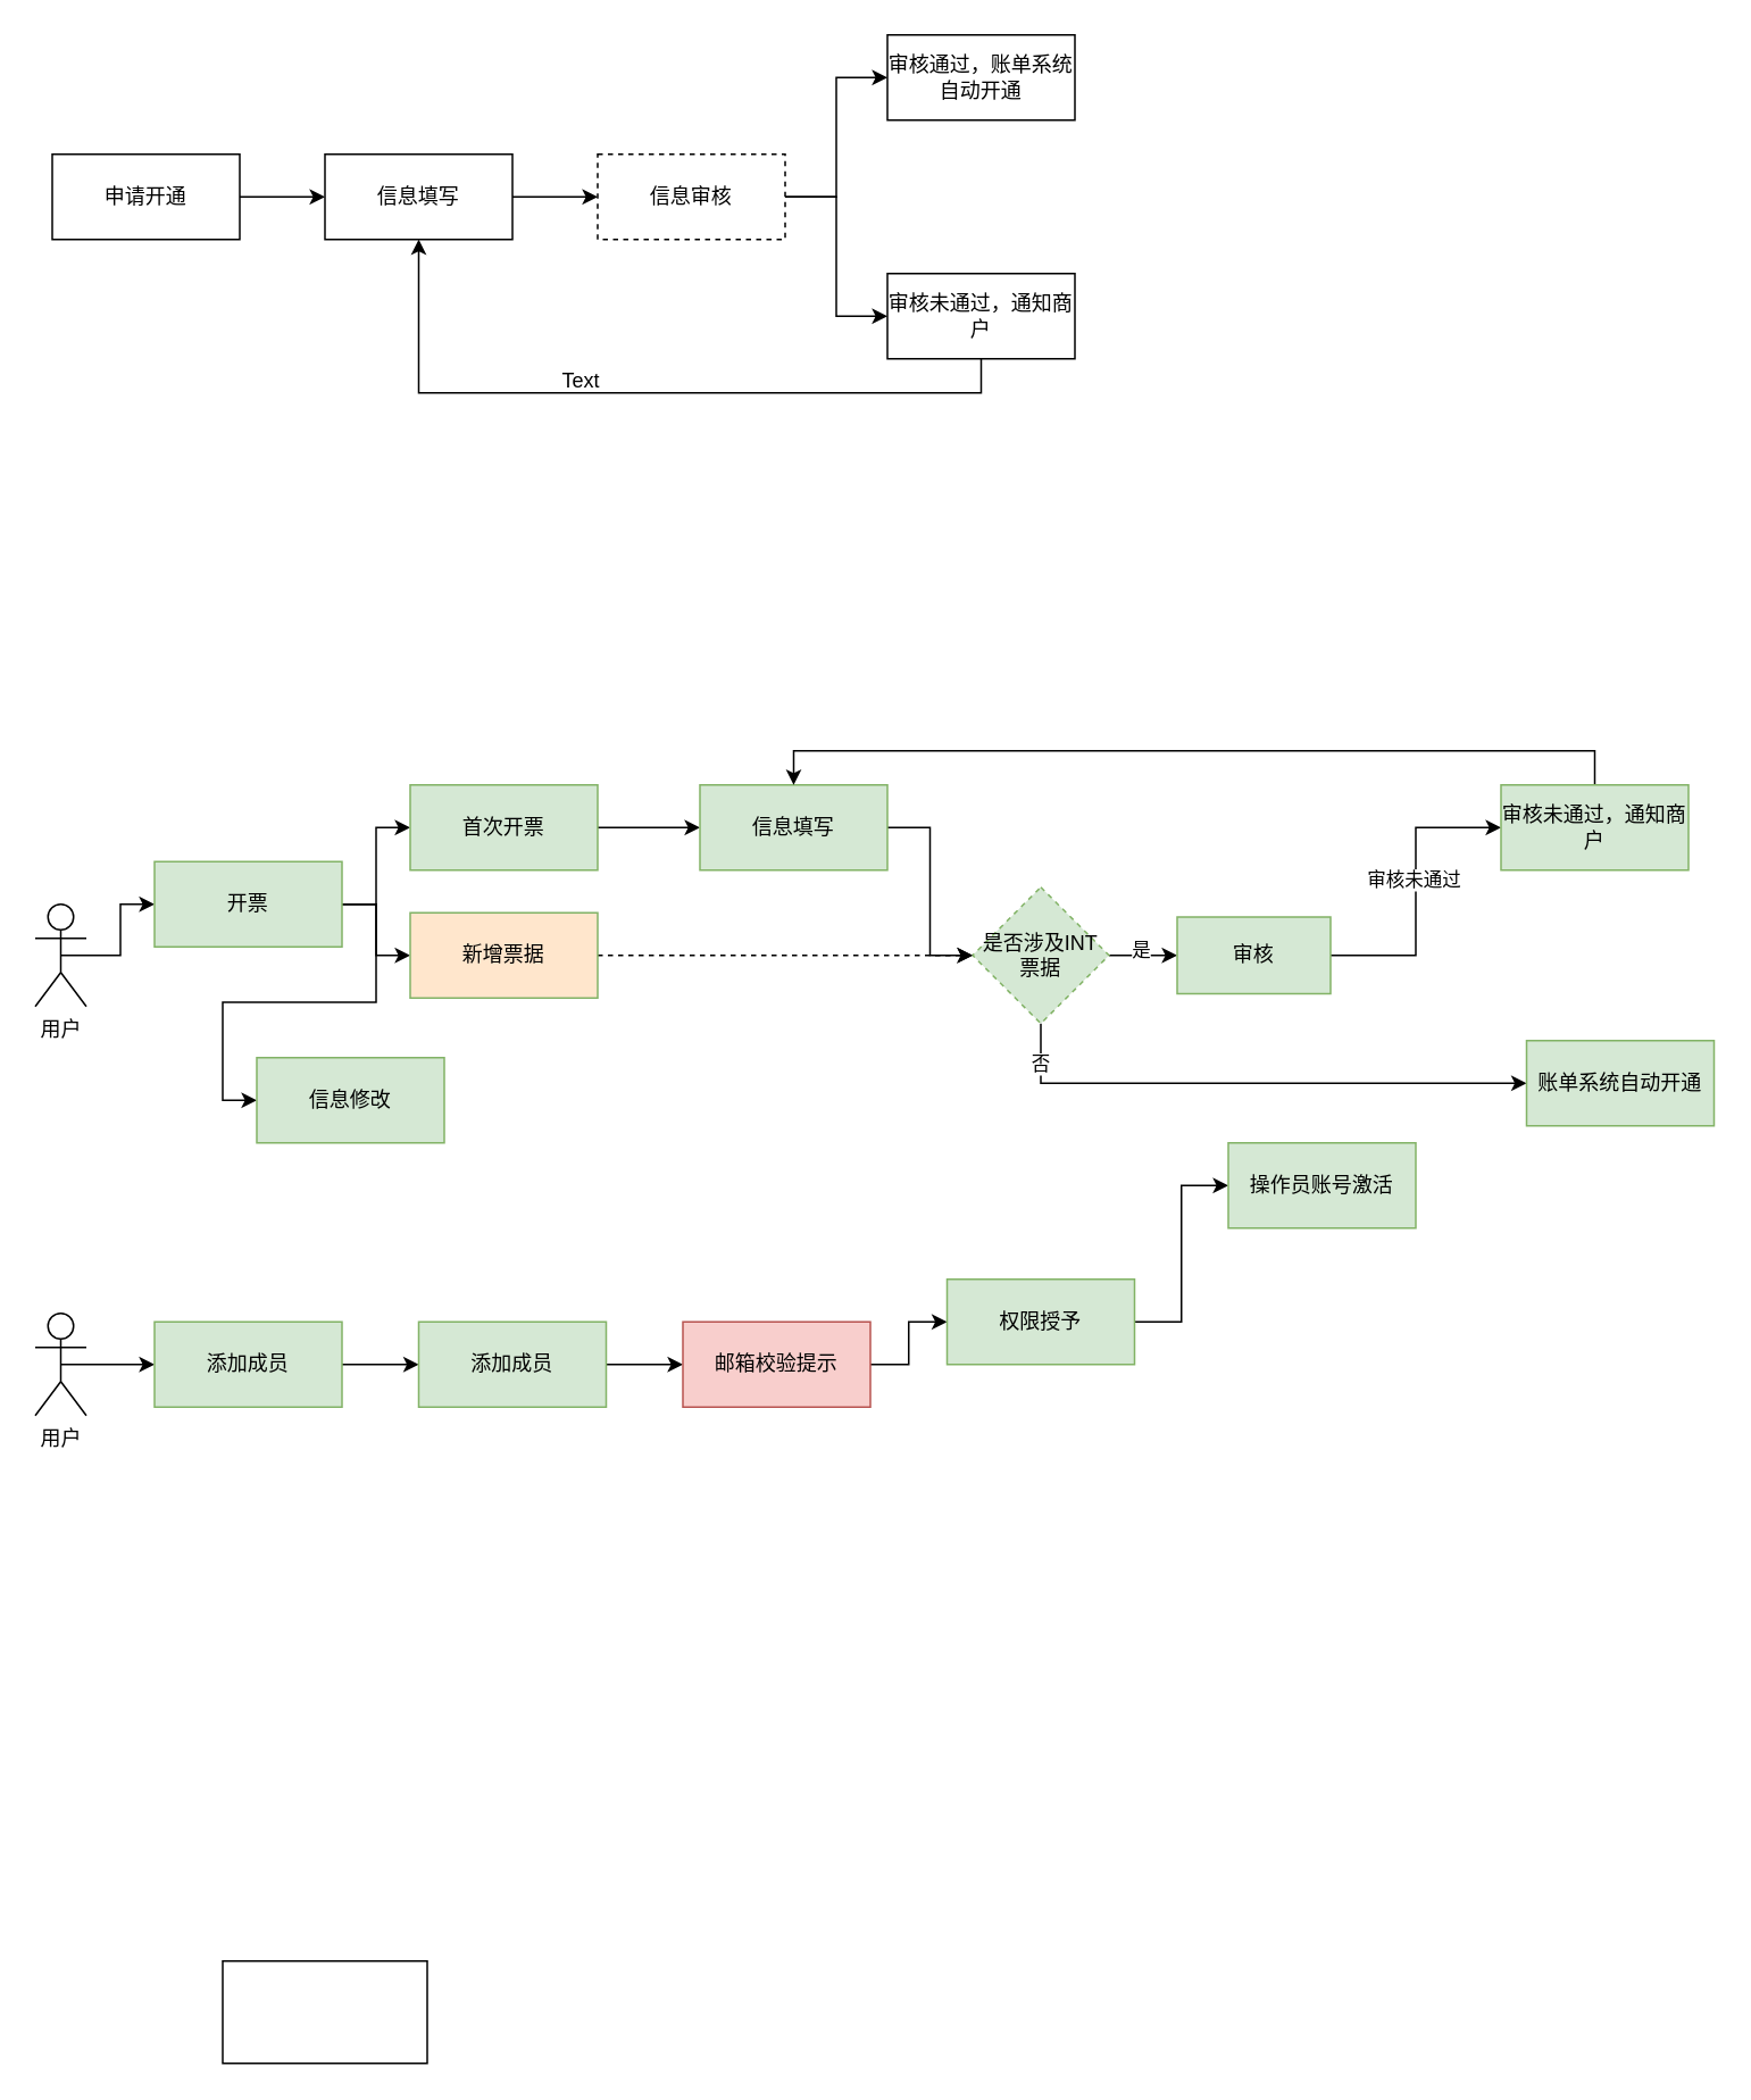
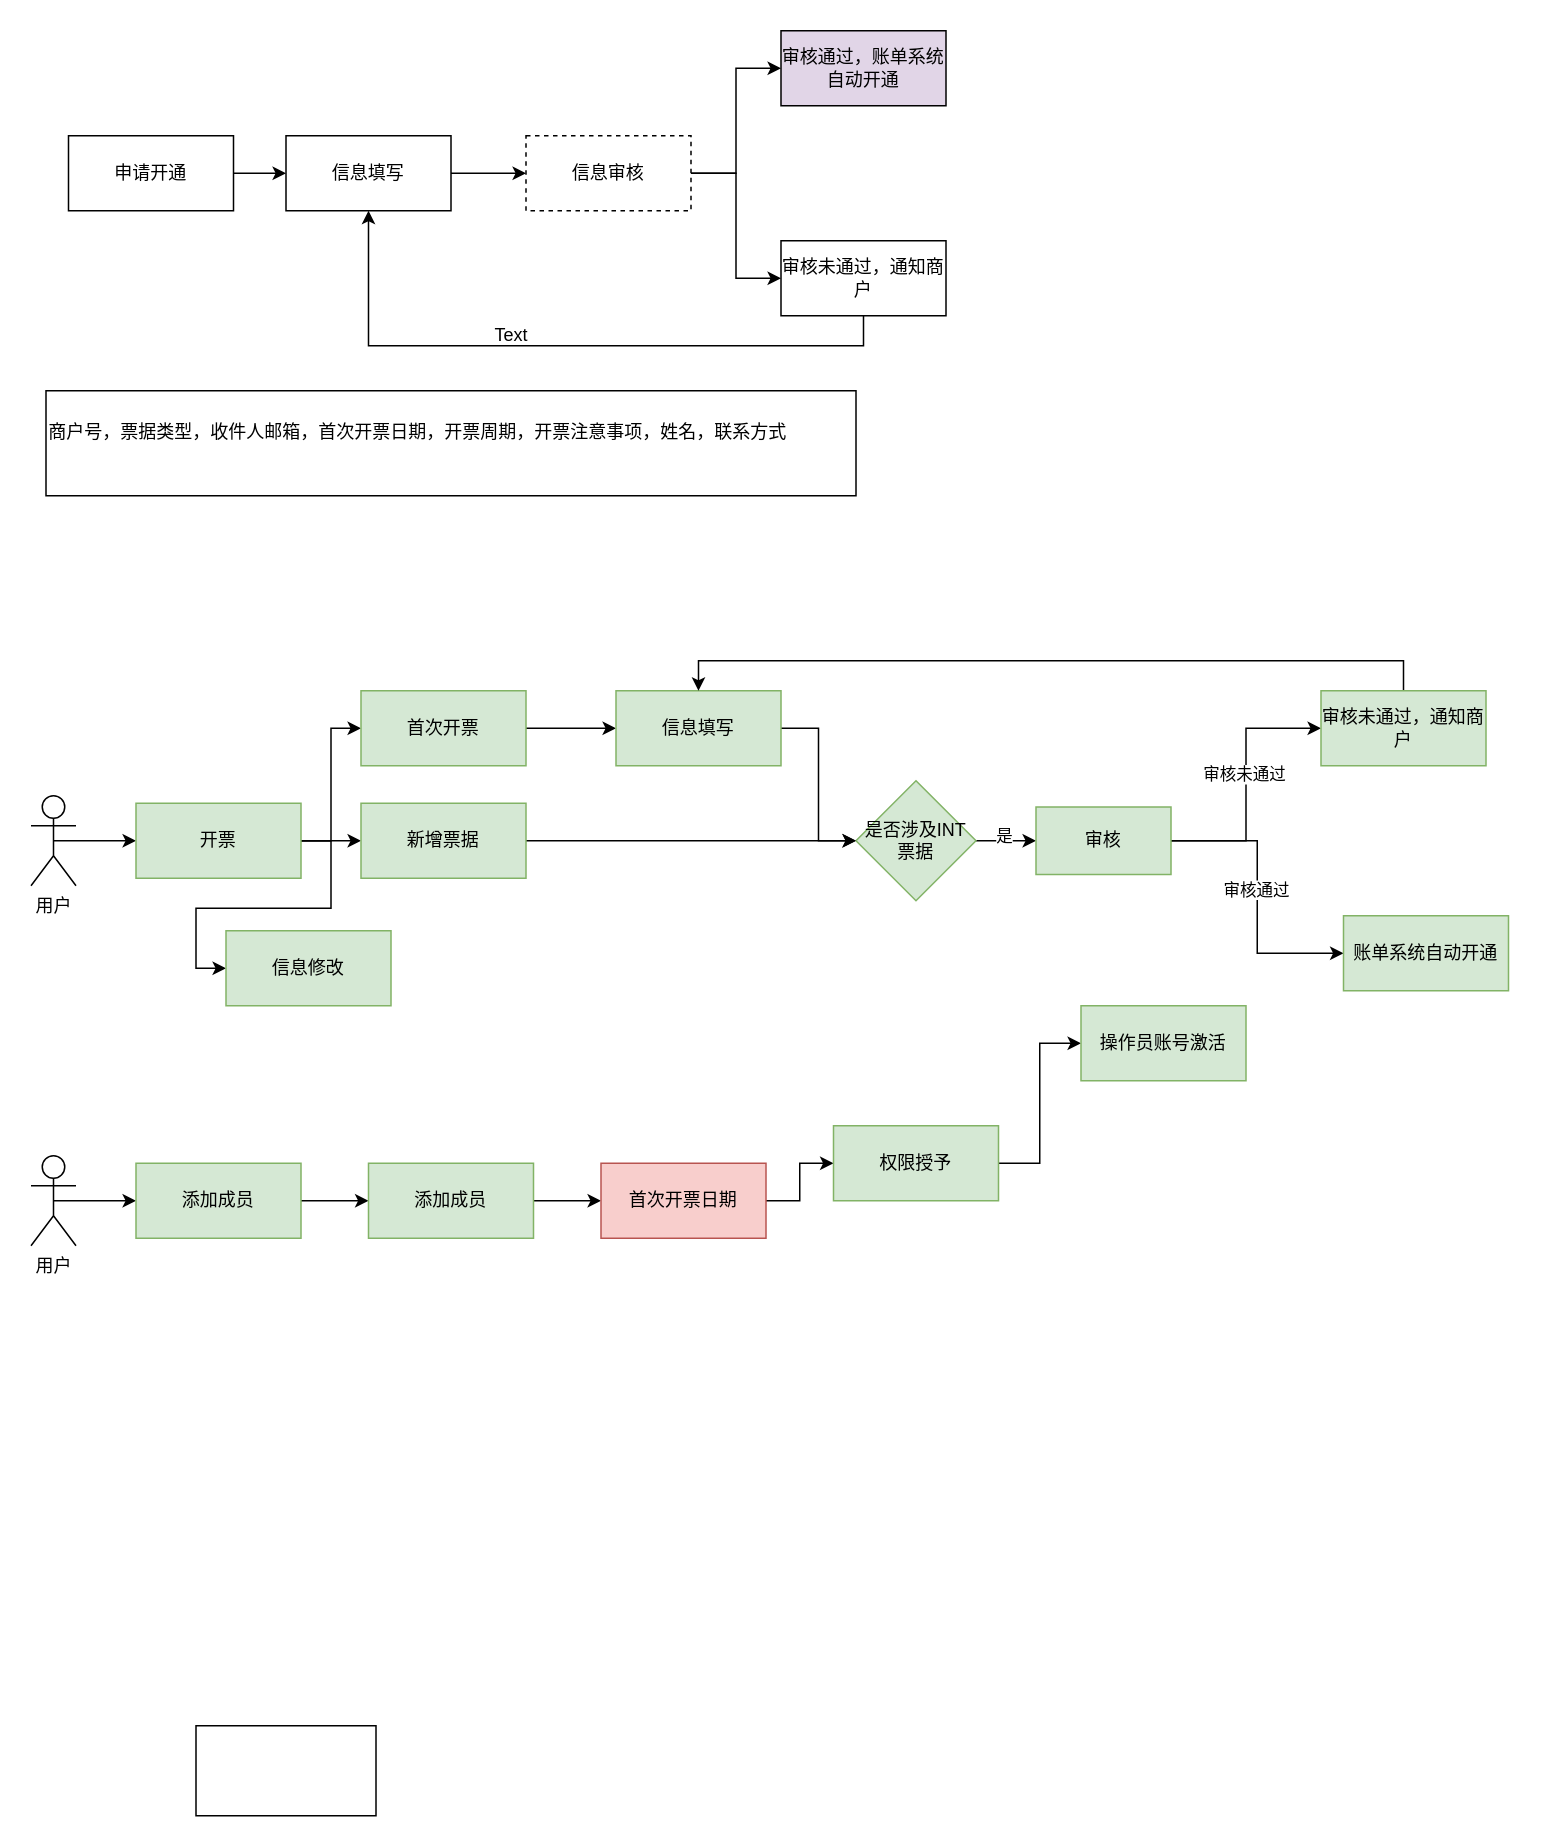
- <mxCell id="8" value="审核通过，账单系统自动开通" style="rounded=0;whiteSpace=wrap;html=1;" parent="2" vertex="1"><mxGeometry x="490" width="110" height="50" as="geometry" /></mxCell>
+ <mxCell id="8" value="审核通过，账单系统自动开通" style="rounded=0;whiteSpace=wrap;html=1;fillColor=#e1d5e7;" parent="2" vertex="1"><mxGeometry x="490" width="110" height="50" as="geometry" /></mxCell>
- <mxCell id="4" value="申请开通" style="rounded=0;whiteSpace=wrap;html=1;" parent="2" vertex="1"><mxGeometry y="70" width="110" height="50" as="geometry" /></mxCell>
+ <mxCell id="4" value="申请开通" style="rounded=0;whiteSpace=wrap;html=1;" parent="2" vertex="1"><mxGeometry x="15" y="70" width="110" height="50" as="geometry" /></mxCell>
+ <mxCell id="13" value="&lt;div&gt;商户号，票据类型，收件人邮箱，首次开票日期，开票周期，开票注意事项，姓名，联系方式&lt;/div&gt;&lt;div&gt;&lt;br&gt;&lt;/div&gt;" style="rounded=0;whiteSpace=wrap;html=1;align=left;" parent="1" vertex="1"><mxGeometry x="30" y="260" width="540" height="70" as="geometry" /></mxCell>
- <mxCell id="20" value="开票" style="rounded=0;whiteSpace=wrap;html=1;fillColor=#d5e8d4;strokeColor=#82b366;" parent="1" vertex="1"><mxGeometry x="90" y="505" width="110" height="50" as="geometry" /></mxCell>
+ <mxCell id="20" value="开票" style="rounded=0;whiteSpace=wrap;html=1;fillColor=#d5e8d4;strokeColor=#82b366;" parent="1" vertex="1"><mxGeometry x="90" y="535" width="110" height="50" as="geometry" /></mxCell>
- <mxCell id="31" value="新增票据" style="rounded=0;whiteSpace=wrap;html=1;fillColor=#ffe6cc;strokeColor=#82b366;" parent="1" vertex="1"><mxGeometry x="240" y="535" width="110" height="50" as="geometry" /></mxCell>
+ <mxCell id="31" value="新增票据" style="rounded=0;whiteSpace=wrap;html=1;fillColor=#d5e8d4;strokeColor=#82b366;" parent="1" vertex="1"><mxGeometry x="240" y="535" width="110" height="50" as="geometry" /></mxCell>
- <mxCell id="30" style="edgeStyle=orthogonalEdgeStyle;rounded=0;orthogonalLoop=1;jettySize=auto;html=1;exitX=1;exitY=0.5;exitDx=0;exitDy=0;entryX=0;entryY=0.5;entryDx=0;entryDy=0;dashed=1;" parent="1" source="31" target="29" edge="1"><mxGeometry relative="1" as="geometry" /></mxCell>
+ <mxCell id="30" style="edgeStyle=orthogonalEdgeStyle;rounded=0;orthogonalLoop=1;jettySize=auto;html=1;exitX=1;exitY=0.5;exitDx=0;exitDy=0;entryX=0;entryY=0.5;entryDx=0;entryDy=0;" parent="1" source="31" target="29" edge="1"><mxGeometry relative="1" as="geometry" /></mxCell>
- <mxCell id="29" value="是否涉及INT票据" style="rhombus;whiteSpace=wrap;html=1;fillColor=#d5e8d4;strokeColor=#82b366;dashed=1;" parent="1" vertex="1"><mxGeometry x="570" y="520" width="80" height="80" as="geometry" /></mxCell>
+ <mxCell id="29" value="是否涉及INT票据" style="rhombus;whiteSpace=wrap;html=1;fillColor=#d5e8d4;strokeColor=#82b366;" parent="1" vertex="1"><mxGeometry x="570" y="520" width="80" height="80" as="geometry" /></mxCell>
+ <mxCell id="33" style="edgeStyle=orthogonalEdgeStyle;rounded=0;orthogonalLoop=1;jettySize=auto;html=1;exitX=1;exitY=0.5;exitDx=0;exitDy=0;entryX=0;entryY=0.5;entryDx=0;entryDy=0;" parent="1" source="37" target="38" edge="1"><mxGeometry relative="1" as="geometry" /></mxCell>
+ <mxCell id="34" value="审核通过" style="edgeLabel;html=1;align=center;verticalAlign=middle;resizable=0;points=[];" parent="33" vertex="1" connectable="0"><mxGeometry x="-0.051" y="-1" relative="1" as="geometry"><mxPoint as="offset" /></mxGeometry></mxCell>
- <mxCell id="27" style="edgeStyle=orthogonalEdgeStyle;rounded=0;orthogonalLoop=1;jettySize=auto;html=1;exitX=0.5;exitY=1;exitDx=0;exitDy=0;entryX=0;entryY=0.5;entryDx=0;entryDy=0;" parent="1" source="29" target="38" edge="1"><mxGeometry relative="1" as="geometry" /></mxCell>
- <mxCell id="28" value="否" style="edgeLabel;html=1;align=center;verticalAlign=middle;resizable=0;points=[];" parent="27" vertex="1" connectable="0"><mxGeometry x="-0.856" y="-1" relative="1" as="geometry"><mxPoint as="offset" /></mxGeometry></mxCell>
- <mxCell id="48" value="邮箱校验提示" style="rounded=0;whiteSpace=wrap;html=1;fillColor=#f8cecc;strokeColor=#b85450;" parent="1" vertex="1"><mxGeometry x="400" y="775" width="110" height="50" as="geometry" /></mxCell>
+ <mxCell id="48" value="首次开票日期" style="rounded=0;whiteSpace=wrap;html=1;fillColor=#f8cecc;strokeColor=#b85450;" parent="1" vertex="1"><mxGeometry x="400" y="775" width="110" height="50" as="geometry" /></mxCell>
